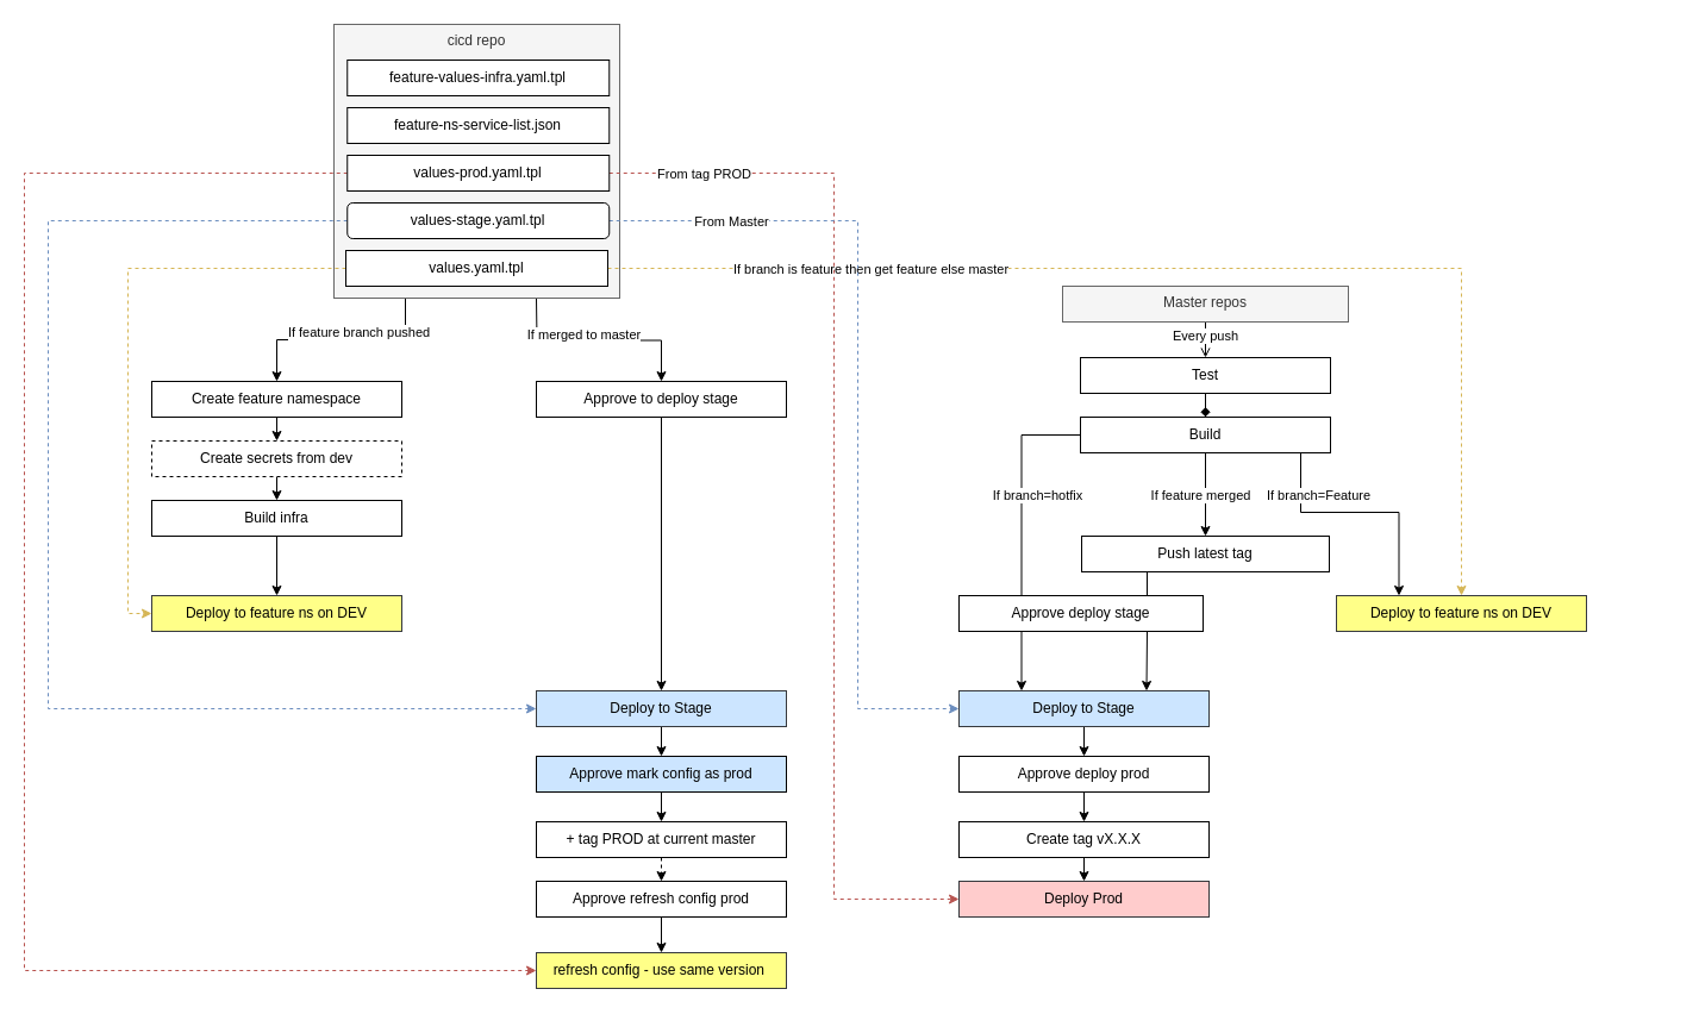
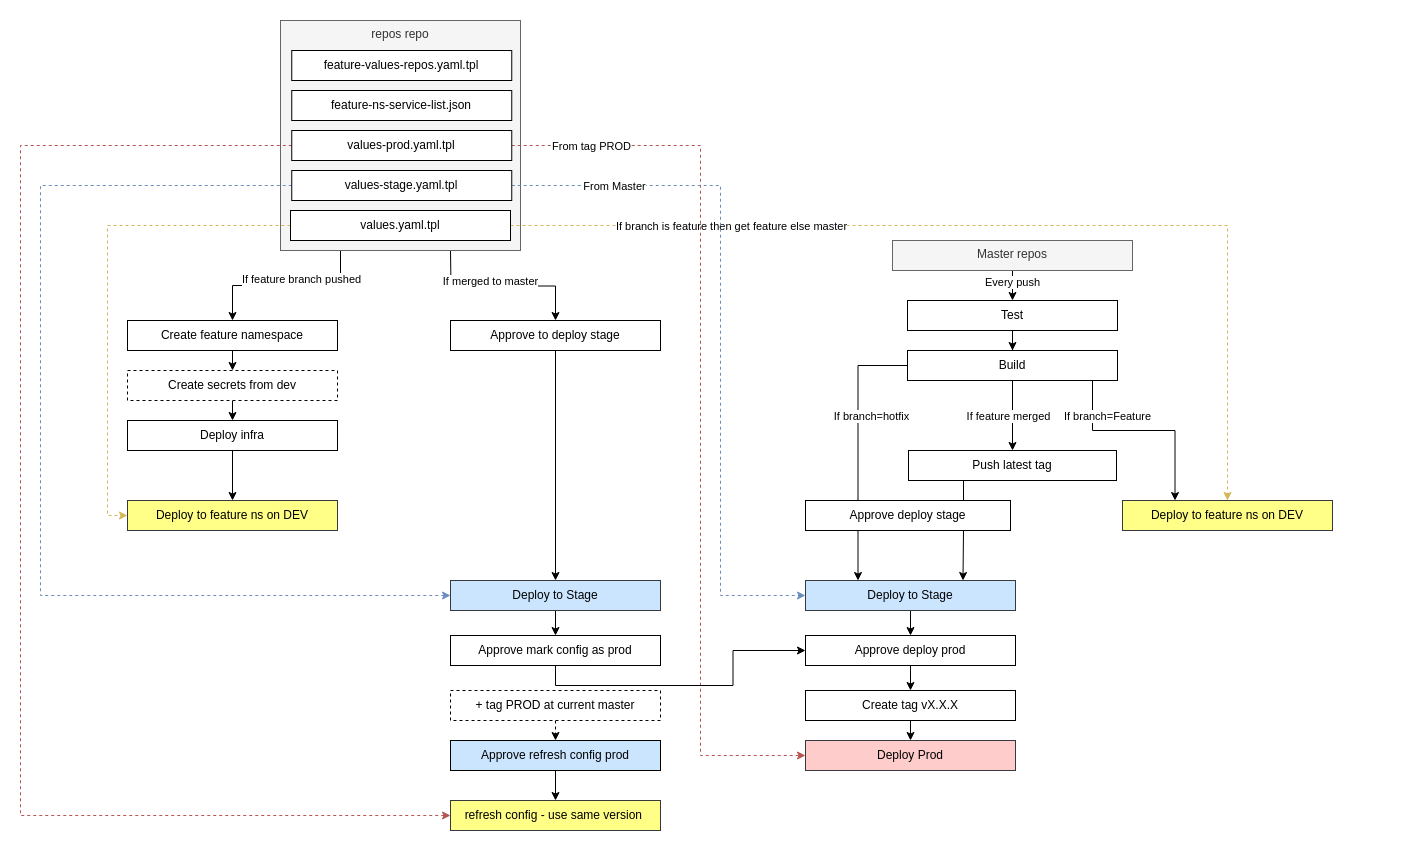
- <mxCell id="5" value="cicd repo" style="rounded=0;whiteSpace=wrap;html=1;verticalAlign=top;fillColor=#f5f5f5;strokeColor=#666666;fontColor=#333333;" parent="1" vertex="1"><mxGeometry x="280" width="240" height="230" as="geometry" y="20" /></mxCell>
+ <mxCell id="5" value="repos repo" style="rounded=0;whiteSpace=wrap;html=1;verticalAlign=top;fillColor=#f5f5f5;strokeColor=#666666;fontColor=#333333;" parent="1" vertex="1"><mxGeometry x="280" width="240" height="230" as="geometry" y="20" /></mxCell>
- <mxCell id="6" value="feature-values-infra.yaml.tpl" style="rounded=0;whiteSpace=wrap;html=1;" parent="1" vertex="1"><mxGeometry x="291.25" y="50" width="220" height="30" as="geometry" /></mxCell>
+ <mxCell id="6" value="feature-values-repos.yaml.tpl" style="rounded=0;whiteSpace=wrap;html=1;" parent="1" vertex="1"><mxGeometry x="291.25" y="50" width="220" height="30" as="geometry" /></mxCell>
- <mxCell id="21" value="values-stage.yaml.tpl" style="whiteSpace=wrap;html=1;rounded=1;" parent="1" vertex="1"><mxGeometry x="291.25" y="170" width="220" height="30" as="geometry" /></mxCell>
+ <mxCell id="21" value="values-stage.yaml.tpl" style="rounded=0;whiteSpace=wrap;html=1;" parent="1" vertex="1"><mxGeometry x="291.25" y="170" width="220" height="30" as="geometry" /></mxCell>
- <mxCell id="7" style="edgeStyle=orthogonalEdgeStyle;rounded=0;orthogonalLoop=1;jettySize=auto;html=1;exitX=0.5;exitY=1;exitDx=0;exitDy=0;entryX=0.5;entryY=0;entryDx=0;entryDy=0;endArrow=open;" parent="1" source="9" target="26" edge="1"><mxGeometry relative="1" as="geometry" /></mxCell>
+ <mxCell id="7" style="edgeStyle=orthogonalEdgeStyle;rounded=0;orthogonalLoop=1;jettySize=auto;html=1;exitX=0.5;exitY=1;exitDx=0;exitDy=0;entryX=0.5;entryY=0;entryDx=0;entryDy=0;" parent="1" source="9" target="26" edge="1"><mxGeometry relative="1" as="geometry" /></mxCell>
- <mxCell id="25" style="edgeStyle=orthogonalEdgeStyle;rounded=0;orthogonalLoop=1;jettySize=auto;html=1;exitX=0.5;exitY=1;exitDx=0;exitDy=0;endArrow=diamond;" parent="1" source="26" target="38" edge="1"><mxGeometry relative="1" as="geometry" /></mxCell>
+ <mxCell id="25" style="edgeStyle=orthogonalEdgeStyle;rounded=0;orthogonalLoop=1;jettySize=auto;html=1;exitX=0.5;exitY=1;exitDx=0;exitDy=0;" parent="1" source="26" target="38" edge="1"><mxGeometry relative="1" as="geometry" /></mxCell>
- <mxCell id="51" value="Build infra&lt;br&gt;" style="rounded=0;whiteSpace=wrap;html=1;" vertex="1" parent="1"><mxGeometry x="127" y="420" width="210" height="30" as="geometry" /></mxCell>
+ <mxCell id="51" value="Deploy infra&lt;br&gt;" style="rounded=0;whiteSpace=wrap;html=1;" vertex="1" parent="1"><mxGeometry x="127" y="420" width="210" height="30" as="geometry" /></mxCell>
- <mxCell id="57" value="Approve mark config as prod" style="rounded=0;whiteSpace=wrap;html=1;fillColor=#cce5ff;" vertex="1" parent="1"><mxGeometry x="450" y="635" width="210" height="30" as="geometry" /></mxCell>
+ <mxCell id="57" value="Approve mark config as prod" style="rounded=0;whiteSpace=wrap;html=1;" vertex="1" parent="1"><mxGeometry x="450" y="635" width="210" height="30" as="geometry" /></mxCell>
- <mxCell id="56" style="edgeStyle=orthogonalEdgeStyle;rounded=0;orthogonalLoop=1;jettySize=auto;html=1;exitX=0.5;exitY=1;exitDx=0;exitDy=0;entryX=0.5;entryY=0;entryDx=0;entryDy=0;" edge="1" parent="1" source="57" target="60"><mxGeometry relative="1" as="geometry" /></mxCell>
+ <mxCell id="56" style="edgeStyle=orthogonalEdgeStyle;rounded=0;orthogonalLoop=1;jettySize=auto;html=1;exitX=0.5;exitY=1;exitDx=0;exitDy=0;" edge="1" parent="1" source="57" target="31"><mxGeometry relative="1" as="geometry" /></mxCell>
- <mxCell id="60" value="+ tag PROD at current master" style="rounded=0;whiteSpace=wrap;html=1;" vertex="1" parent="1"><mxGeometry x="450" y="690" width="210" height="30" as="geometry" /></mxCell>
+ <mxCell id="60" value="+ tag PROD at current master" style="rounded=0;whiteSpace=wrap;html=1;dashed=1;" vertex="1" parent="1"><mxGeometry x="450" y="690" width="210" height="30" as="geometry" /></mxCell>
- <mxCell id="63" value="Approve refresh config prod" style="rounded=0;whiteSpace=wrap;html=1;" vertex="1" parent="1"><mxGeometry x="450" y="740" width="210" height="30" as="geometry" /></mxCell>
+ <mxCell id="63" value="Approve refresh config prod" style="rounded=0;whiteSpace=wrap;html=1;fillColor=#cce5ff;" vertex="1" parent="1"><mxGeometry x="450" y="740" width="210" height="30" as="geometry" /></mxCell>
